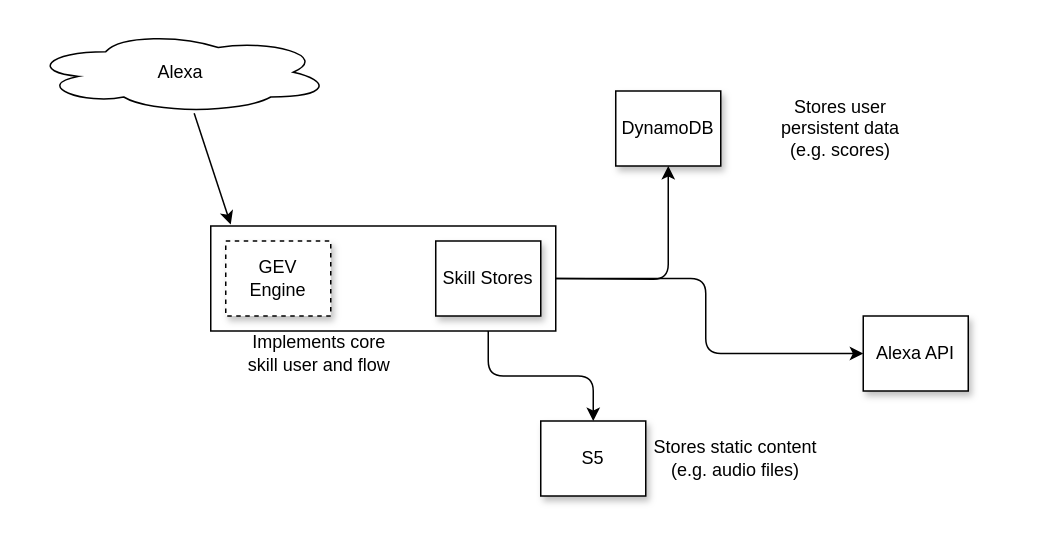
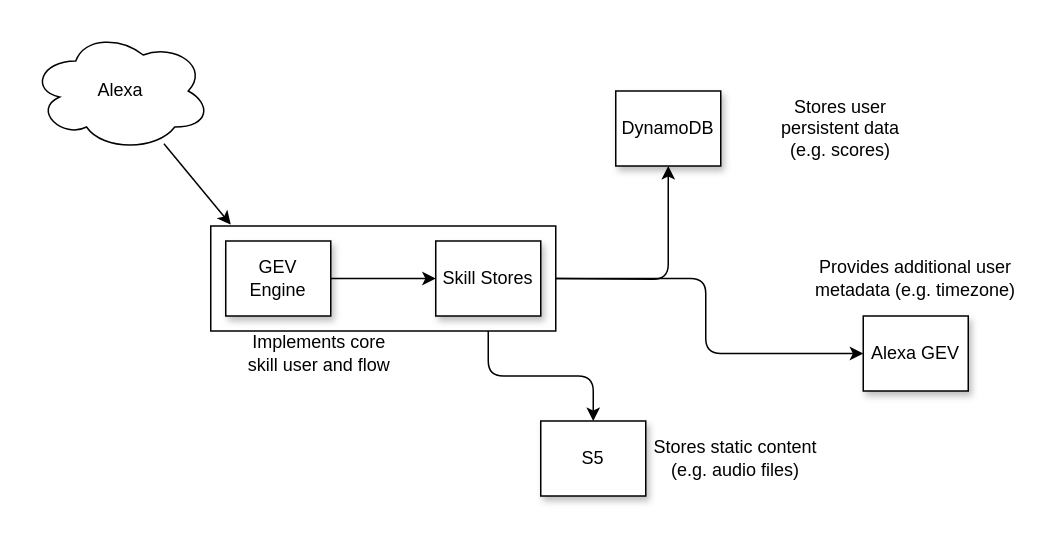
- <mxCell id="10" value="Alexa" style="ellipse;shape=cloud;whiteSpace=wrap;html=1;shadow=0;" parent="1" vertex="1"><mxGeometry x="20" y="20" width="200" height="55" as="geometry" /></mxCell>
+ <mxCell id="10" value="Alexa" style="ellipse;shape=cloud;whiteSpace=wrap;html=1;shadow=0;" parent="1" vertex="1"><mxGeometry x="20" y="20" width="120" height="80" as="geometry" /></mxCell>
- <mxCell id="16" value="GEV&lt;br&gt;Engine" style="rounded=0;whiteSpace=wrap;html=1;shadow=1;dashed=1;" vertex="1" parent="1"><mxGeometry x="150" y="160" width="70" height="50" as="geometry" /></mxCell>
+ <mxCell id="16" value="GEV&lt;br&gt;Engine" style="rounded=0;whiteSpace=wrap;html=1;shadow=1;" vertex="1" parent="1"><mxGeometry x="150" y="160" width="70" height="50" as="geometry" /></mxCell>
+ <mxCell id="15" style="edgeStyle=orthogonalEdgeStyle;html=1;" edge="1" parent="1" source="16" target="6"><mxGeometry relative="1" as="geometry" /></mxCell>
+ <mxCell id="14" value="Provides additional user metadata (e.g. timezone)" style="text;html=1;strokeColor=none;fillColor=none;align=center;verticalAlign=middle;whiteSpace=wrap;rounded=0;" parent="1" vertex="1"><mxGeometry x="540" y="160" width="140" height="50" as="geometry" /></mxCell>
- <mxCell id="13" value="Alexa API" style="rounded=0;whiteSpace=wrap;html=1;shadow=1;" parent="1" vertex="1"><mxGeometry x="575" y="210" width="70" height="50" as="geometry" /></mxCell>
+ <mxCell id="13" value="Alexa GEV" style="rounded=0;whiteSpace=wrap;html=1;shadow=1;" parent="1" vertex="1"><mxGeometry x="575" y="210" width="70" height="50" as="geometry" /></mxCell>
